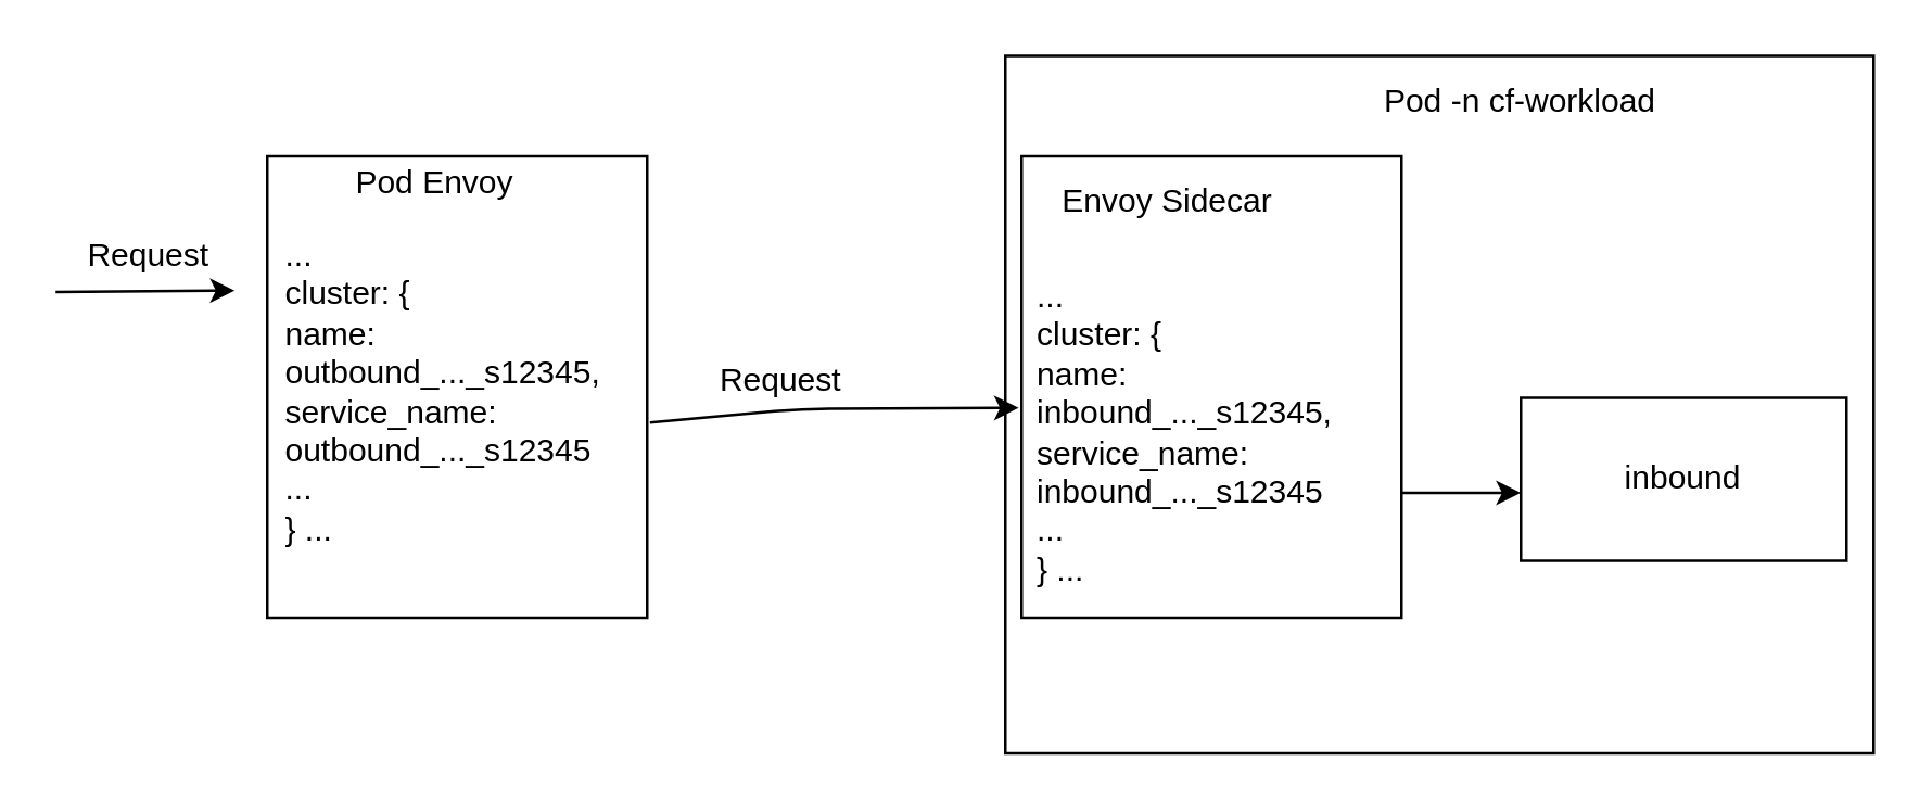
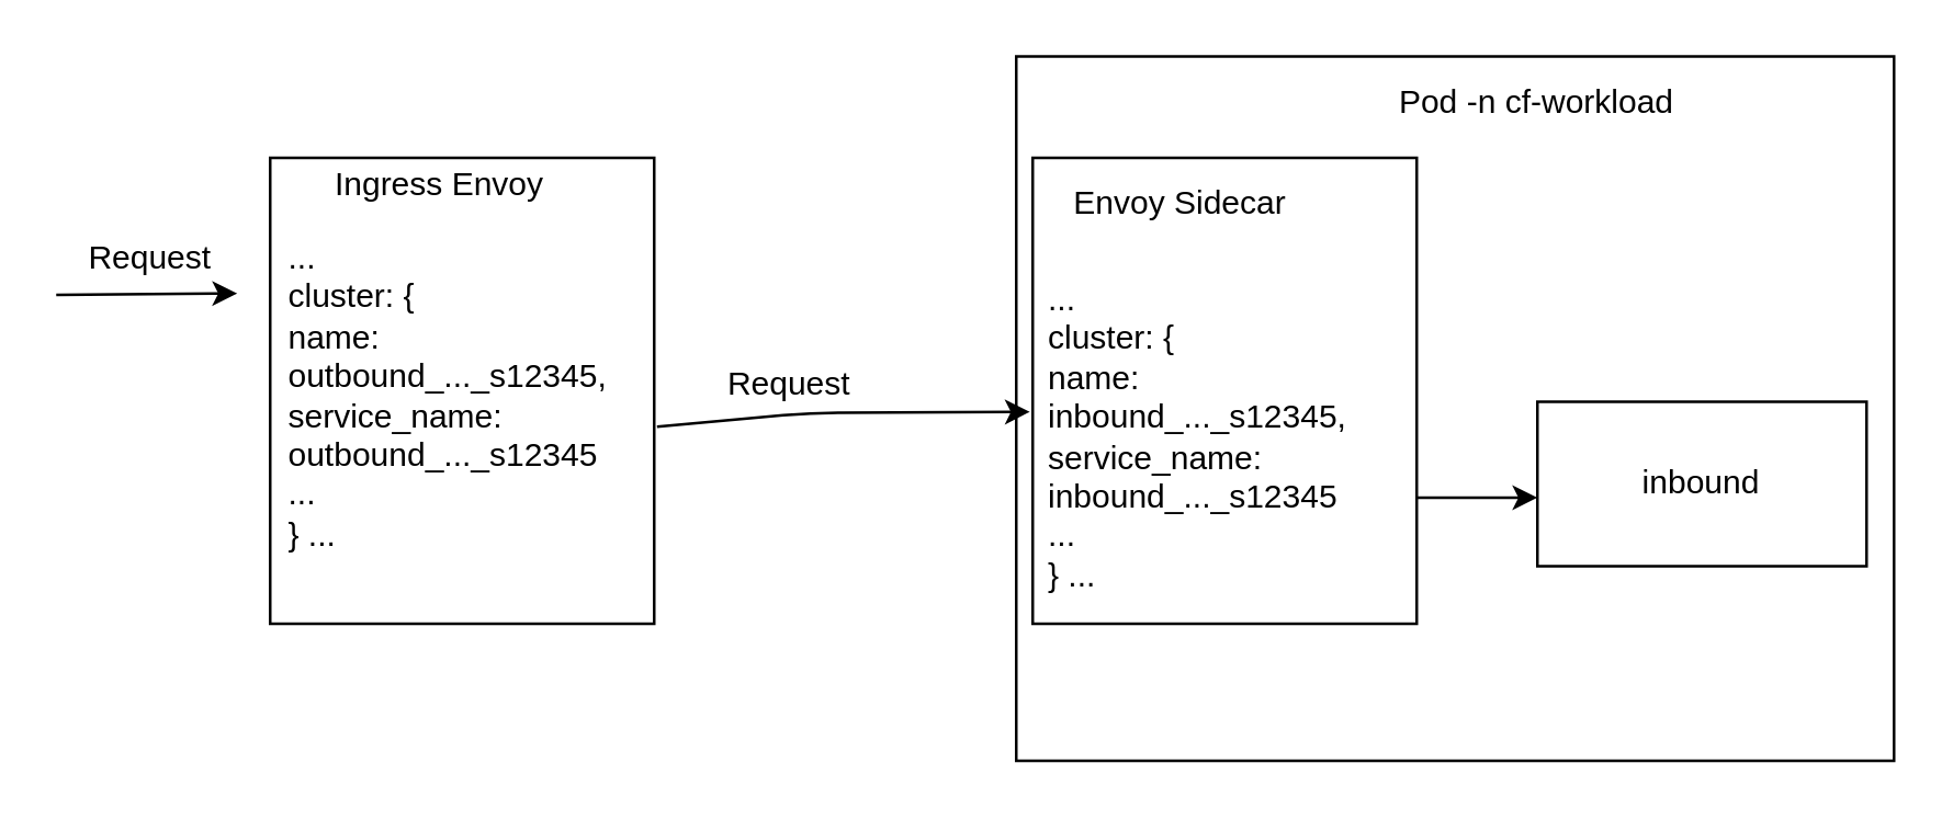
- <mxCell id="13" value="Pod Envoy" style="text;html=1;strokeColor=none;fillColor=none;align=center;verticalAlign=middle;whiteSpace=wrap;rounded=0;" vertex="1" parent="1"><mxGeometry x="120" y="57" width="80" height="20" as="geometry" /></mxCell>
+ <mxCell id="13" value="Ingress Envoy" style="text;html=1;strokeColor=none;fillColor=none;align=center;verticalAlign=middle;whiteSpace=wrap;rounded=0;" vertex="1" parent="1"><mxGeometry x="120" y="57" width="80" height="20" as="geometry" /></mxCell>
